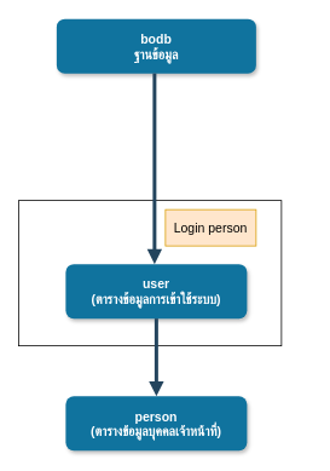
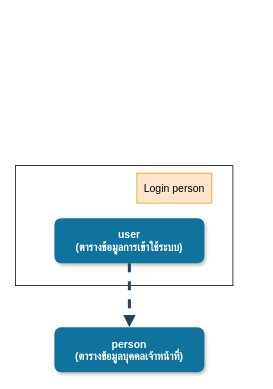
- <mxCell id="3" value="bodb&#10;ฐานข้อมูล" style="rounded=1;fillColor=#10739E;strokeColor=none;shadow=1;gradientColor=none;fontStyle=1;fontColor=#FFFFFF;fontSize=14;" parent="1" vertex="1"><mxGeometry x="62" y="20" width="220" height="60" as="geometry" /></mxCell>
- <mxCell id="6" value="" style="edgeStyle=elbowEdgeStyle;elbow=vertical;strokeWidth=4;endArrow=block;endFill=1;fontStyle=1;strokeColor=#23445D;" parent="1" source="3" target="5" edge="1"><mxGeometry x="22" y="165.5" width="100" height="100" as="geometry"><mxPoint x="-188" y="-34.5" as="sourcePoint" /><mxPoint x="-88" y="-134.5" as="targetPoint" /><Array as="points"><mxPoint x="170" y="190" /><mxPoint x="342" y="255.5" /></Array></mxGeometry></mxCell>
- <mxCell id="7" value="" style="edgeStyle=elbowEdgeStyle;elbow=vertical;strokeWidth=4;endArrow=block;endFill=1;fontStyle=1;strokeColor=#23445D;entryX=0.5;entryY=0;entryDx=0;entryDy=0;" parent="1" source="5" target="4" edge="1"><mxGeometry x="62" y="165.5" width="100" height="100" as="geometry"><mxPoint x="-148" y="-34.5" as="sourcePoint" /><mxPoint x="172" y="405.5" as="targetPoint" /></mxGeometry></mxCell>
+ <mxCell id="7" value="" style="edgeStyle=elbowEdgeStyle;elbow=vertical;strokeWidth=4;endArrow=block;endFill=1;fontStyle=1;strokeColor=#23445D;entryX=0.5;entryY=0;entryDx=0;entryDy=0;dashed=1;" parent="1" source="5" target="4" edge="1"><mxGeometry x="62" y="165.5" width="100" height="100" as="geometry"><mxPoint x="-148" y="-34.5" as="sourcePoint" /><mxPoint x="172" y="405.5" as="targetPoint" /></mxGeometry></mxCell>
